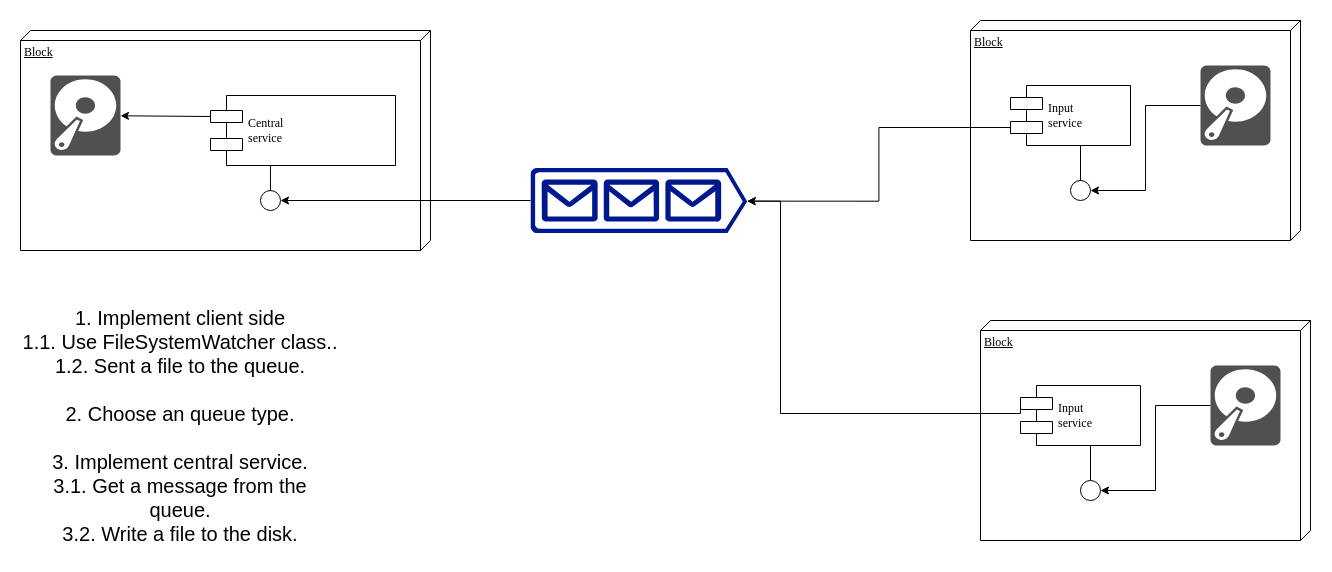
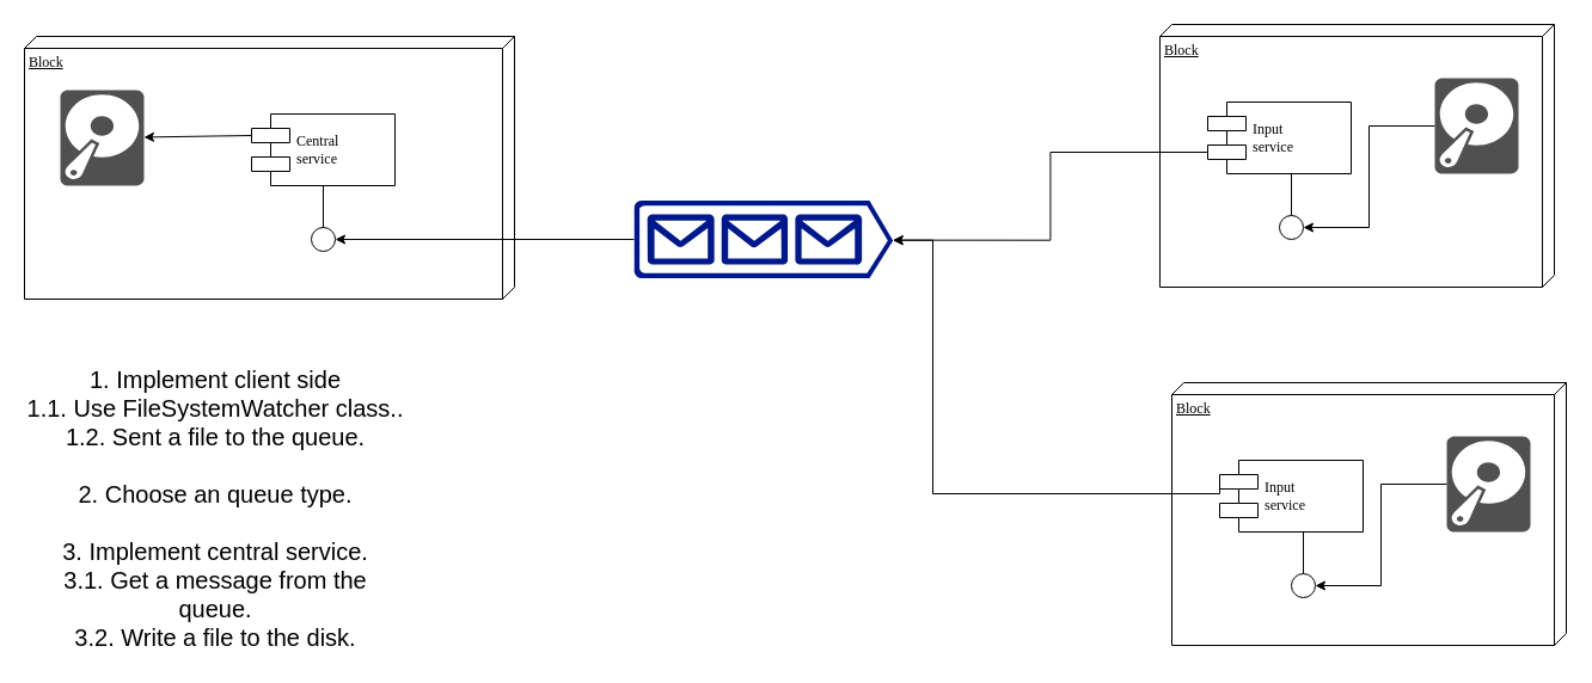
- <mxCell id="4" value="Central &lt;br&gt;service" style="shape=component;align=left;spacingLeft=36;rounded=0;shadow=0;comic=0;labelBackgroundColor=none;strokeWidth=1;fontFamily=Verdana;fontSize=12;html=1;" parent="1" vertex="1"><mxGeometry x="210" y="95" width="185" height="70" as="geometry" /></mxCell>
+ <mxCell id="4" value="Central &lt;br&gt;service" style="shape=component;align=left;spacingLeft=36;rounded=0;shadow=0;comic=0;labelBackgroundColor=none;strokeWidth=1;fontFamily=Verdana;fontSize=12;html=1;" parent="1" vertex="1"><mxGeometry x="210" y="95" width="120" height="60" as="geometry" /></mxCell>
